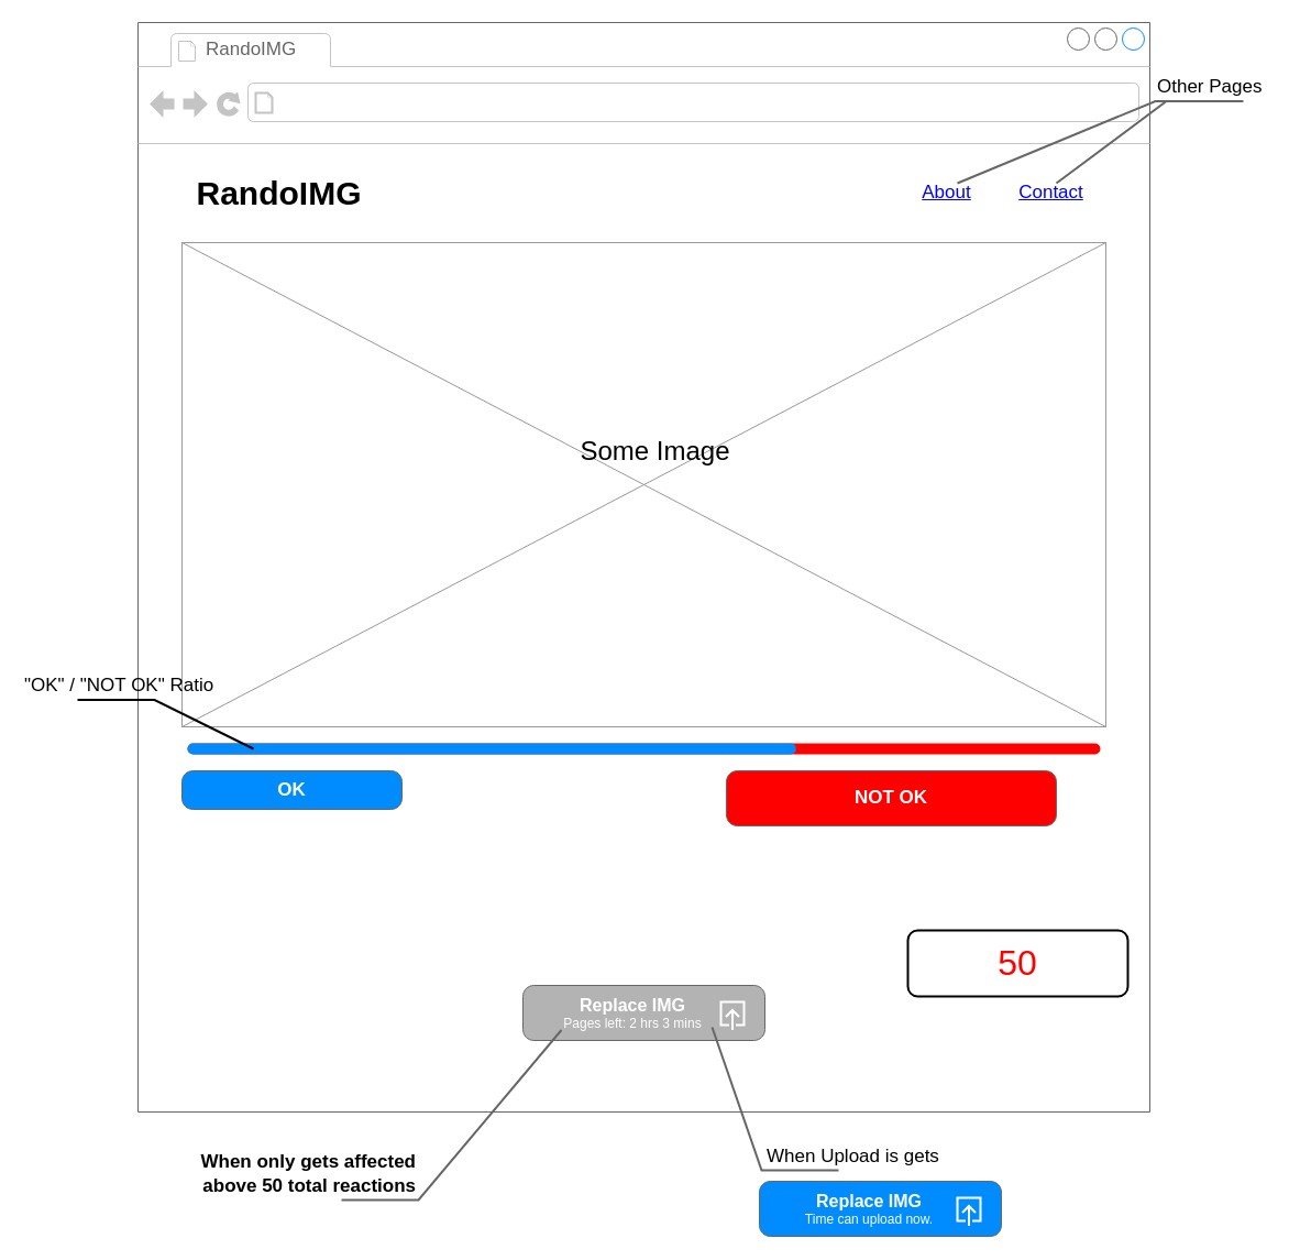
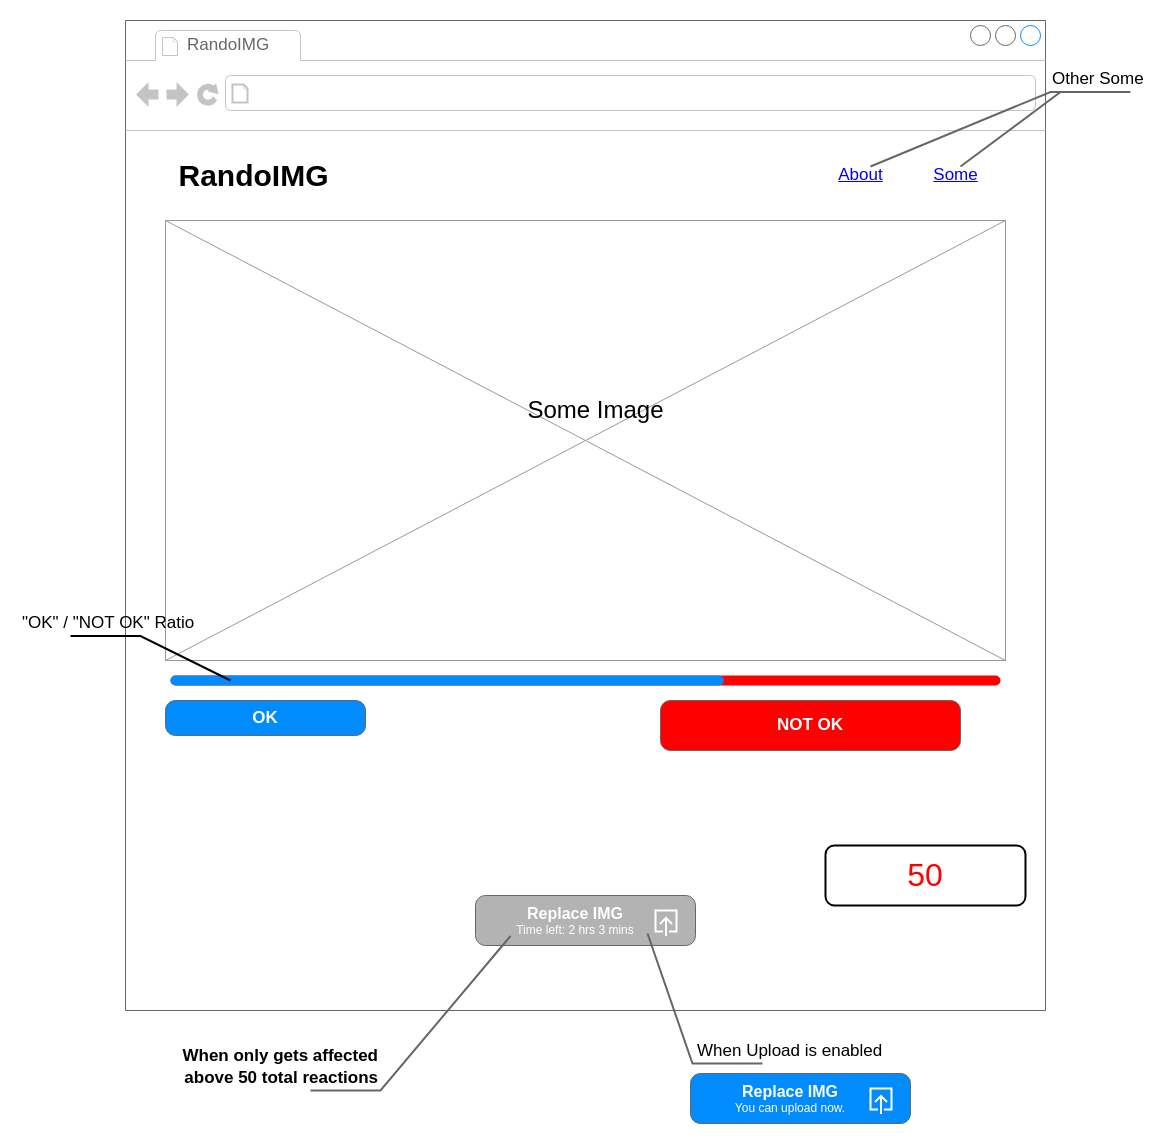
- <mxCell id="29" value="&lt;span style=&quot;font-family: &amp;#34;helvetica&amp;#34; ; font-size: 17px ; font-style: normal ; font-weight: 400 ; letter-spacing: normal ; text-align: right ; text-indent: 0px ; text-transform: none ; word-spacing: 0px ; display: inline ; float: none&quot;&gt;Other Pages&lt;/span&gt;" style="text;whiteSpace=wrap;html=1;fontSize=18;fontFamily=Helvetica;fontColor=#000000;labelBackgroundColor=none;" vertex="1" parent="1"><mxGeometry x="1050" y="61" width="100" height="40" as="geometry" /></mxCell>
+ <mxCell id="29" value="&lt;span style=&quot;font-family: &amp;#34;helvetica&amp;#34; ; font-size: 17px ; font-style: normal ; font-weight: 400 ; letter-spacing: normal ; text-align: right ; text-indent: 0px ; text-transform: none ; word-spacing: 0px ; display: inline ; float: none&quot;&gt;Other Some&lt;/span&gt;" style="text;whiteSpace=wrap;html=1;fontSize=18;fontFamily=Helvetica;fontColor=#000000;labelBackgroundColor=none;" vertex="1" parent="1"><mxGeometry x="1050" y="61" width="100" height="40" as="geometry" /></mxCell>
- <mxCell id="8" value="Contact" style="shape=rectangle;strokeColor=none;fillColor=none;linkText=;fontSize=17;fontColor=#0000ff;fontStyle=4;html=1;align=center;rounded=0;shadow=0;glass=0;sketch=0;fontFamily=Helvetica;" vertex="1" parent="2"><mxGeometry x="780" y="140" width="100" height="30" as="geometry" /></mxCell>
+ <mxCell id="8" value="Some" style="shape=rectangle;strokeColor=none;fillColor=none;linkText=;fontSize=17;fontColor=#0000ff;fontStyle=4;html=1;align=center;rounded=0;shadow=0;glass=0;sketch=0;fontFamily=Helvetica;" vertex="1" parent="2"><mxGeometry x="780" y="140" width="100" height="30" as="geometry" /></mxCell>
- <mxCell id="12" value="Pages left: 2 hrs 3 mins" style="strokeWidth=1;shadow=0;dashed=0;align=center;html=1;shape=mxgraph.mockup.anchor;fontSize=12;fontColor=#ffffff;fontStyle=0;whiteSpace=wrap;" vertex="1" parent="10"><mxGeometry y="30" width="200" height="10" as="geometry" /></mxCell>
+ <mxCell id="12" value="Time left: 2 hrs 3 mins" style="strokeWidth=1;shadow=0;dashed=0;align=center;html=1;shape=mxgraph.mockup.anchor;fontSize=12;fontColor=#ffffff;fontStyle=0;whiteSpace=wrap;" vertex="1" parent="10"><mxGeometry y="30" width="200" height="10" as="geometry" /></mxCell>
- <mxCell id="23" value="&lt;span style=&quot;font-family: &amp;#34;helvetica&amp;#34; ; font-size: 17px ; font-style: normal ; font-weight: 400 ; letter-spacing: normal ; text-align: right ; text-indent: 0px ; text-transform: none ; word-spacing: 0px ; display: inline ; float: none&quot;&gt;When Upload is gets&lt;/span&gt;" style="text;whiteSpace=wrap;html=1;fontSize=18;fontFamily=Helvetica;fontColor=#000000;labelBackgroundColor=none;" vertex="1" parent="1"><mxGeometry x="695" y="1033" width="210" height="40" as="geometry" /></mxCell>
+ <mxCell id="23" value="&lt;span style=&quot;font-family: &amp;#34;helvetica&amp;#34; ; font-size: 17px ; font-style: normal ; font-weight: 400 ; letter-spacing: normal ; text-align: right ; text-indent: 0px ; text-transform: none ; word-spacing: 0px ; display: inline ; float: none&quot;&gt;When Upload is enabled&lt;/span&gt;" style="text;whiteSpace=wrap;html=1;fontSize=18;fontFamily=Helvetica;fontColor=#000000;labelBackgroundColor=none;" vertex="1" parent="1"><mxGeometry x="695" y="1033" width="210" height="40" as="geometry" /></mxCell>
- <mxCell id="20" value="Time can upload now." style="strokeWidth=1;shadow=0;dashed=0;align=center;html=1;shape=mxgraph.mockup.anchor;fontSize=12;fontColor=#ffffff;fontStyle=0;whiteSpace=wrap;" vertex="1" parent="18"><mxGeometry y="30" width="200" height="10" as="geometry" /></mxCell>
+ <mxCell id="20" value="You can upload now." style="strokeWidth=1;shadow=0;dashed=0;align=center;html=1;shape=mxgraph.mockup.anchor;fontSize=12;fontColor=#ffffff;fontStyle=0;whiteSpace=wrap;" vertex="1" parent="18"><mxGeometry y="30" width="200" height="10" as="geometry" /></mxCell>
